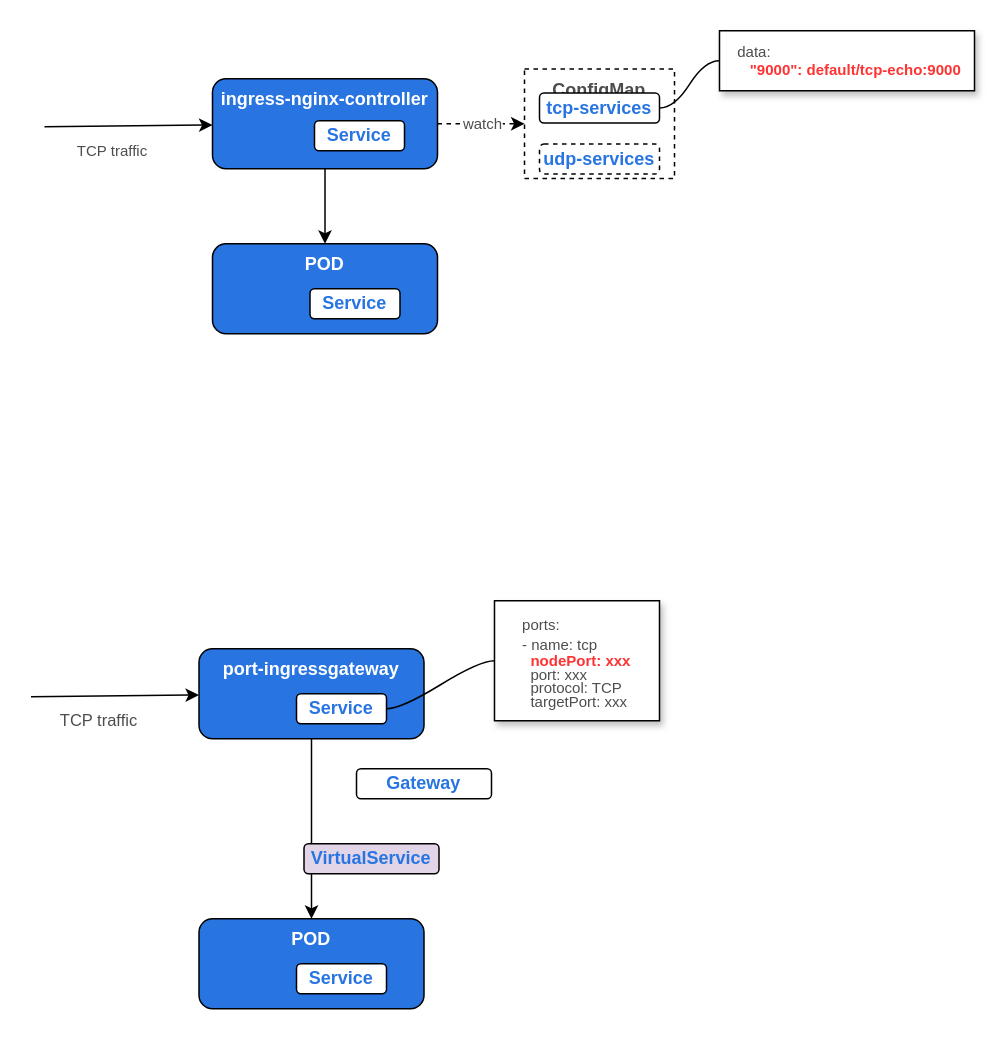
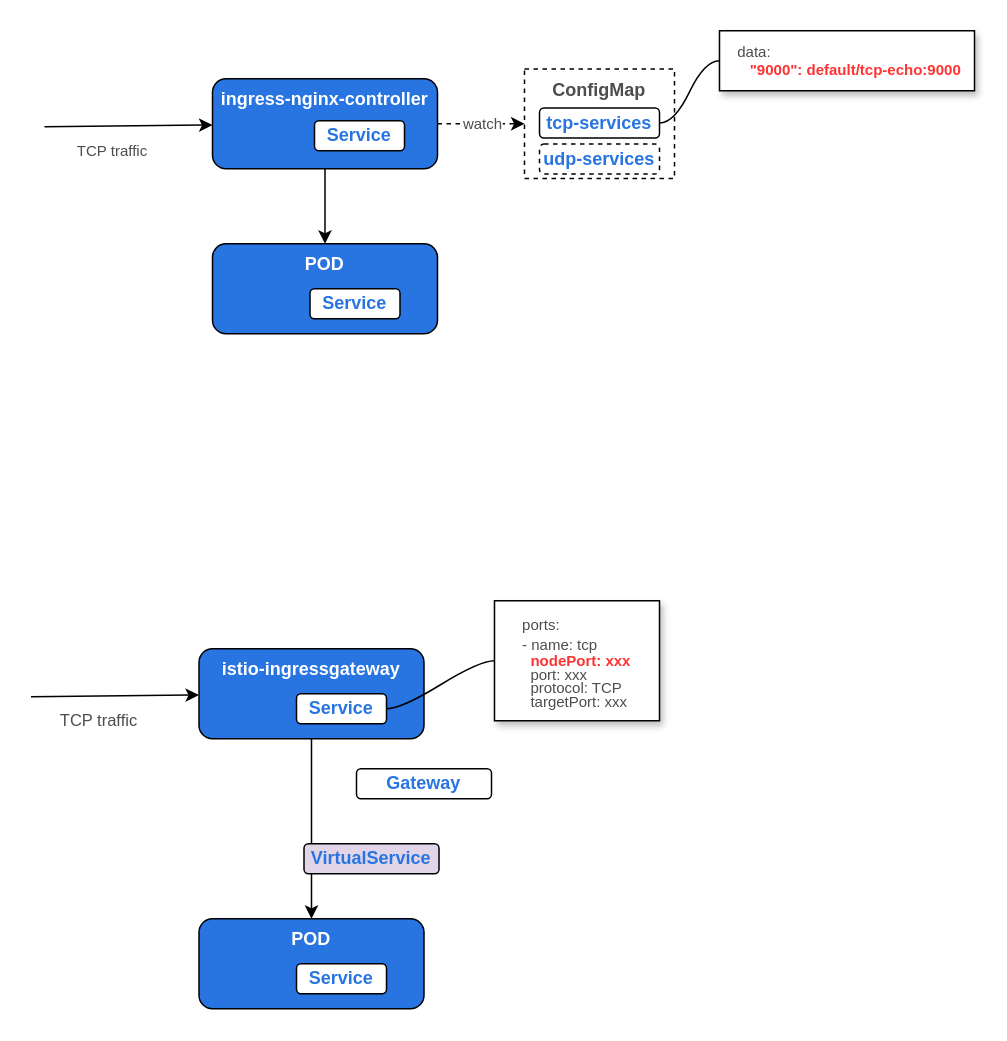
- <mxCell id="14" value="&lt;font color=&quot;#2875e2&quot;&gt;&lt;b&gt;tcp-services&lt;/b&gt;&lt;/font&gt;" style="rounded=1;whiteSpace=wrap;html=1;fontColor=#FFFFFF;fillColor=#FFFFFF;" vertex="1" parent="2"><mxGeometry x="330.0" y="41.5" width="80" height="20" as="geometry" /></mxCell>
+ <mxCell id="14" value="&lt;font color=&quot;#2875e2&quot;&gt;&lt;b&gt;tcp-services&lt;/b&gt;&lt;/font&gt;" style="rounded=1;whiteSpace=wrap;html=1;fontColor=#FFFFFF;fillColor=#FFFFFF;" vertex="1" parent="2"><mxGeometry x="330.0" y="51.5" width="80" height="20" as="geometry" /></mxCell>
- <mxCell id="25" value="&lt;font color=&quot;#ffffff&quot;&gt;&lt;b&gt;port-ingressgateway&lt;/b&gt;&lt;/font&gt;" style="rounded=1;whiteSpace=wrap;html=1;fillColor=#2875E2;verticalAlign=top;" parent="18" vertex="1"><mxGeometry x="112" y="32" width="150" height="60" as="geometry" /></mxCell>
+ <mxCell id="25" value="&lt;font color=&quot;#ffffff&quot;&gt;&lt;b&gt;istio-ingressgateway&lt;/b&gt;&lt;/font&gt;" style="rounded=1;whiteSpace=wrap;html=1;fillColor=#2875E2;verticalAlign=top;" parent="18" vertex="1"><mxGeometry x="112" y="32" width="150" height="60" as="geometry" /></mxCell>
